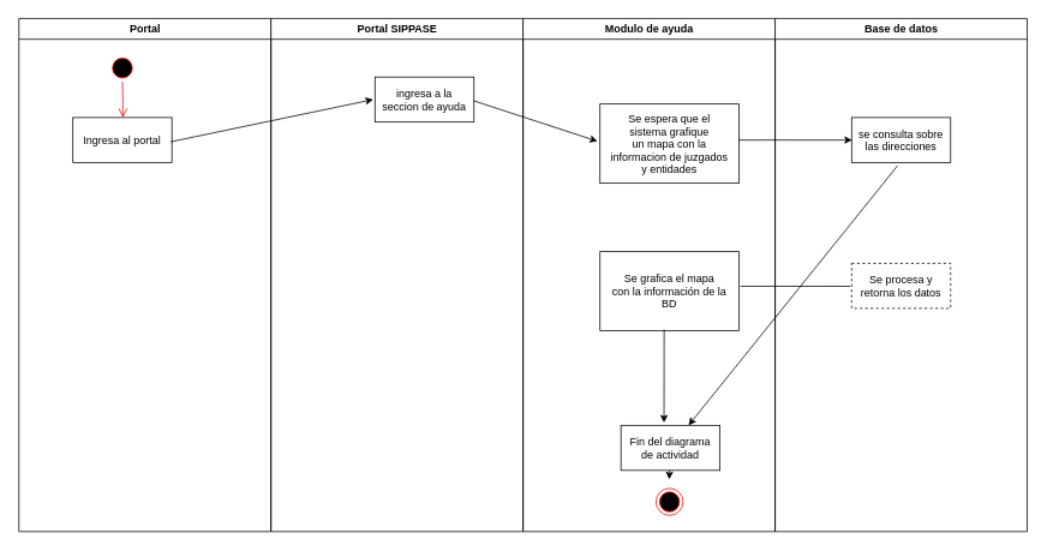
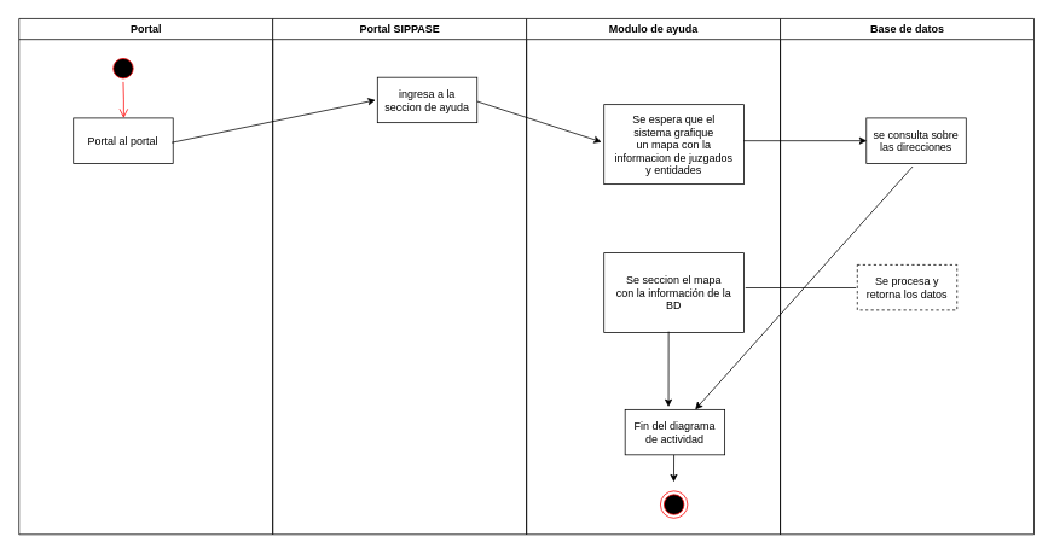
- <mxCell id="5" value="Ingresa al portal" style="" parent="2" vertex="1"><mxGeometry x="60" y="110" width="110" height="50" as="geometry" /></mxCell>
+ <mxCell id="5" value="Portal al portal" style="" parent="2" vertex="1"><mxGeometry x="60" y="110" width="110" height="50" as="geometry" /></mxCell>
- <mxCell id="17" value="se consulta sobre&#10;las direcciones" style="" vertex="1" parent="16"><mxGeometry x="85" y="110" width="110" height="50" as="geometry" /></mxCell>
+ <mxCell id="17" value="se consulta sobre&#10;las direcciones" style="" vertex="1" parent="16"><mxGeometry x="95" y="110" width="110" height="50" as="geometry" /></mxCell>
- <mxCell id="10" value="Se grafica el mapa&#10;con la información de la&#10;BD" style="" vertex="1" parent="8"><mxGeometry x="85.5" y="259" width="154.5" height="88" as="geometry" /></mxCell>
+ <mxCell id="10" value="Se seccion el mapa&#10;con la información de la&#10;BD" style="" vertex="1" parent="8"><mxGeometry x="85.5" y="259" width="154.5" height="88" as="geometry" /></mxCell>
- <mxCell id="11" value="Fin del diagrama&#10;de actividad" style="" vertex="1" parent="8"><mxGeometry x="108.75" y="452" width="110" height="50" as="geometry" /></mxCell>
+ <mxCell id="11" value="Fin del diagrama&#10;de actividad" style="" vertex="1" parent="8"><mxGeometry x="108.75" y="432" width="110" height="50" as="geometry" /></mxCell>
